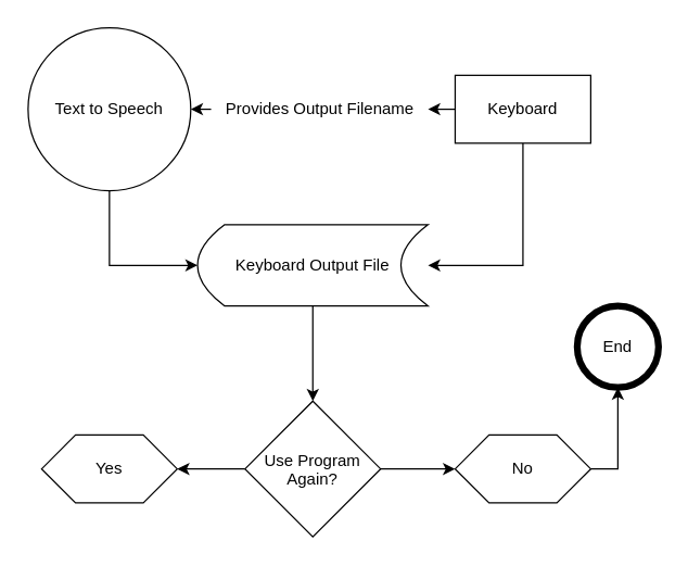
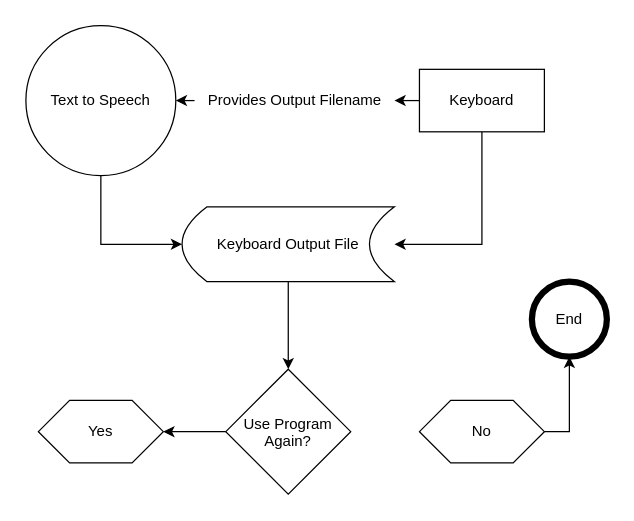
- <mxCell id="12" style="edgeStyle=orthogonalEdgeStyle;rounded=0;orthogonalLoop=1;jettySize=auto;html=1;exitX=1;exitY=0.5;exitDx=0;exitDy=0;entryX=0;entryY=0.5;entryDx=0;entryDy=0;" edge="1" parent="1" source="13" target="16"><mxGeometry relative="1" as="geometry" /></mxCell>
